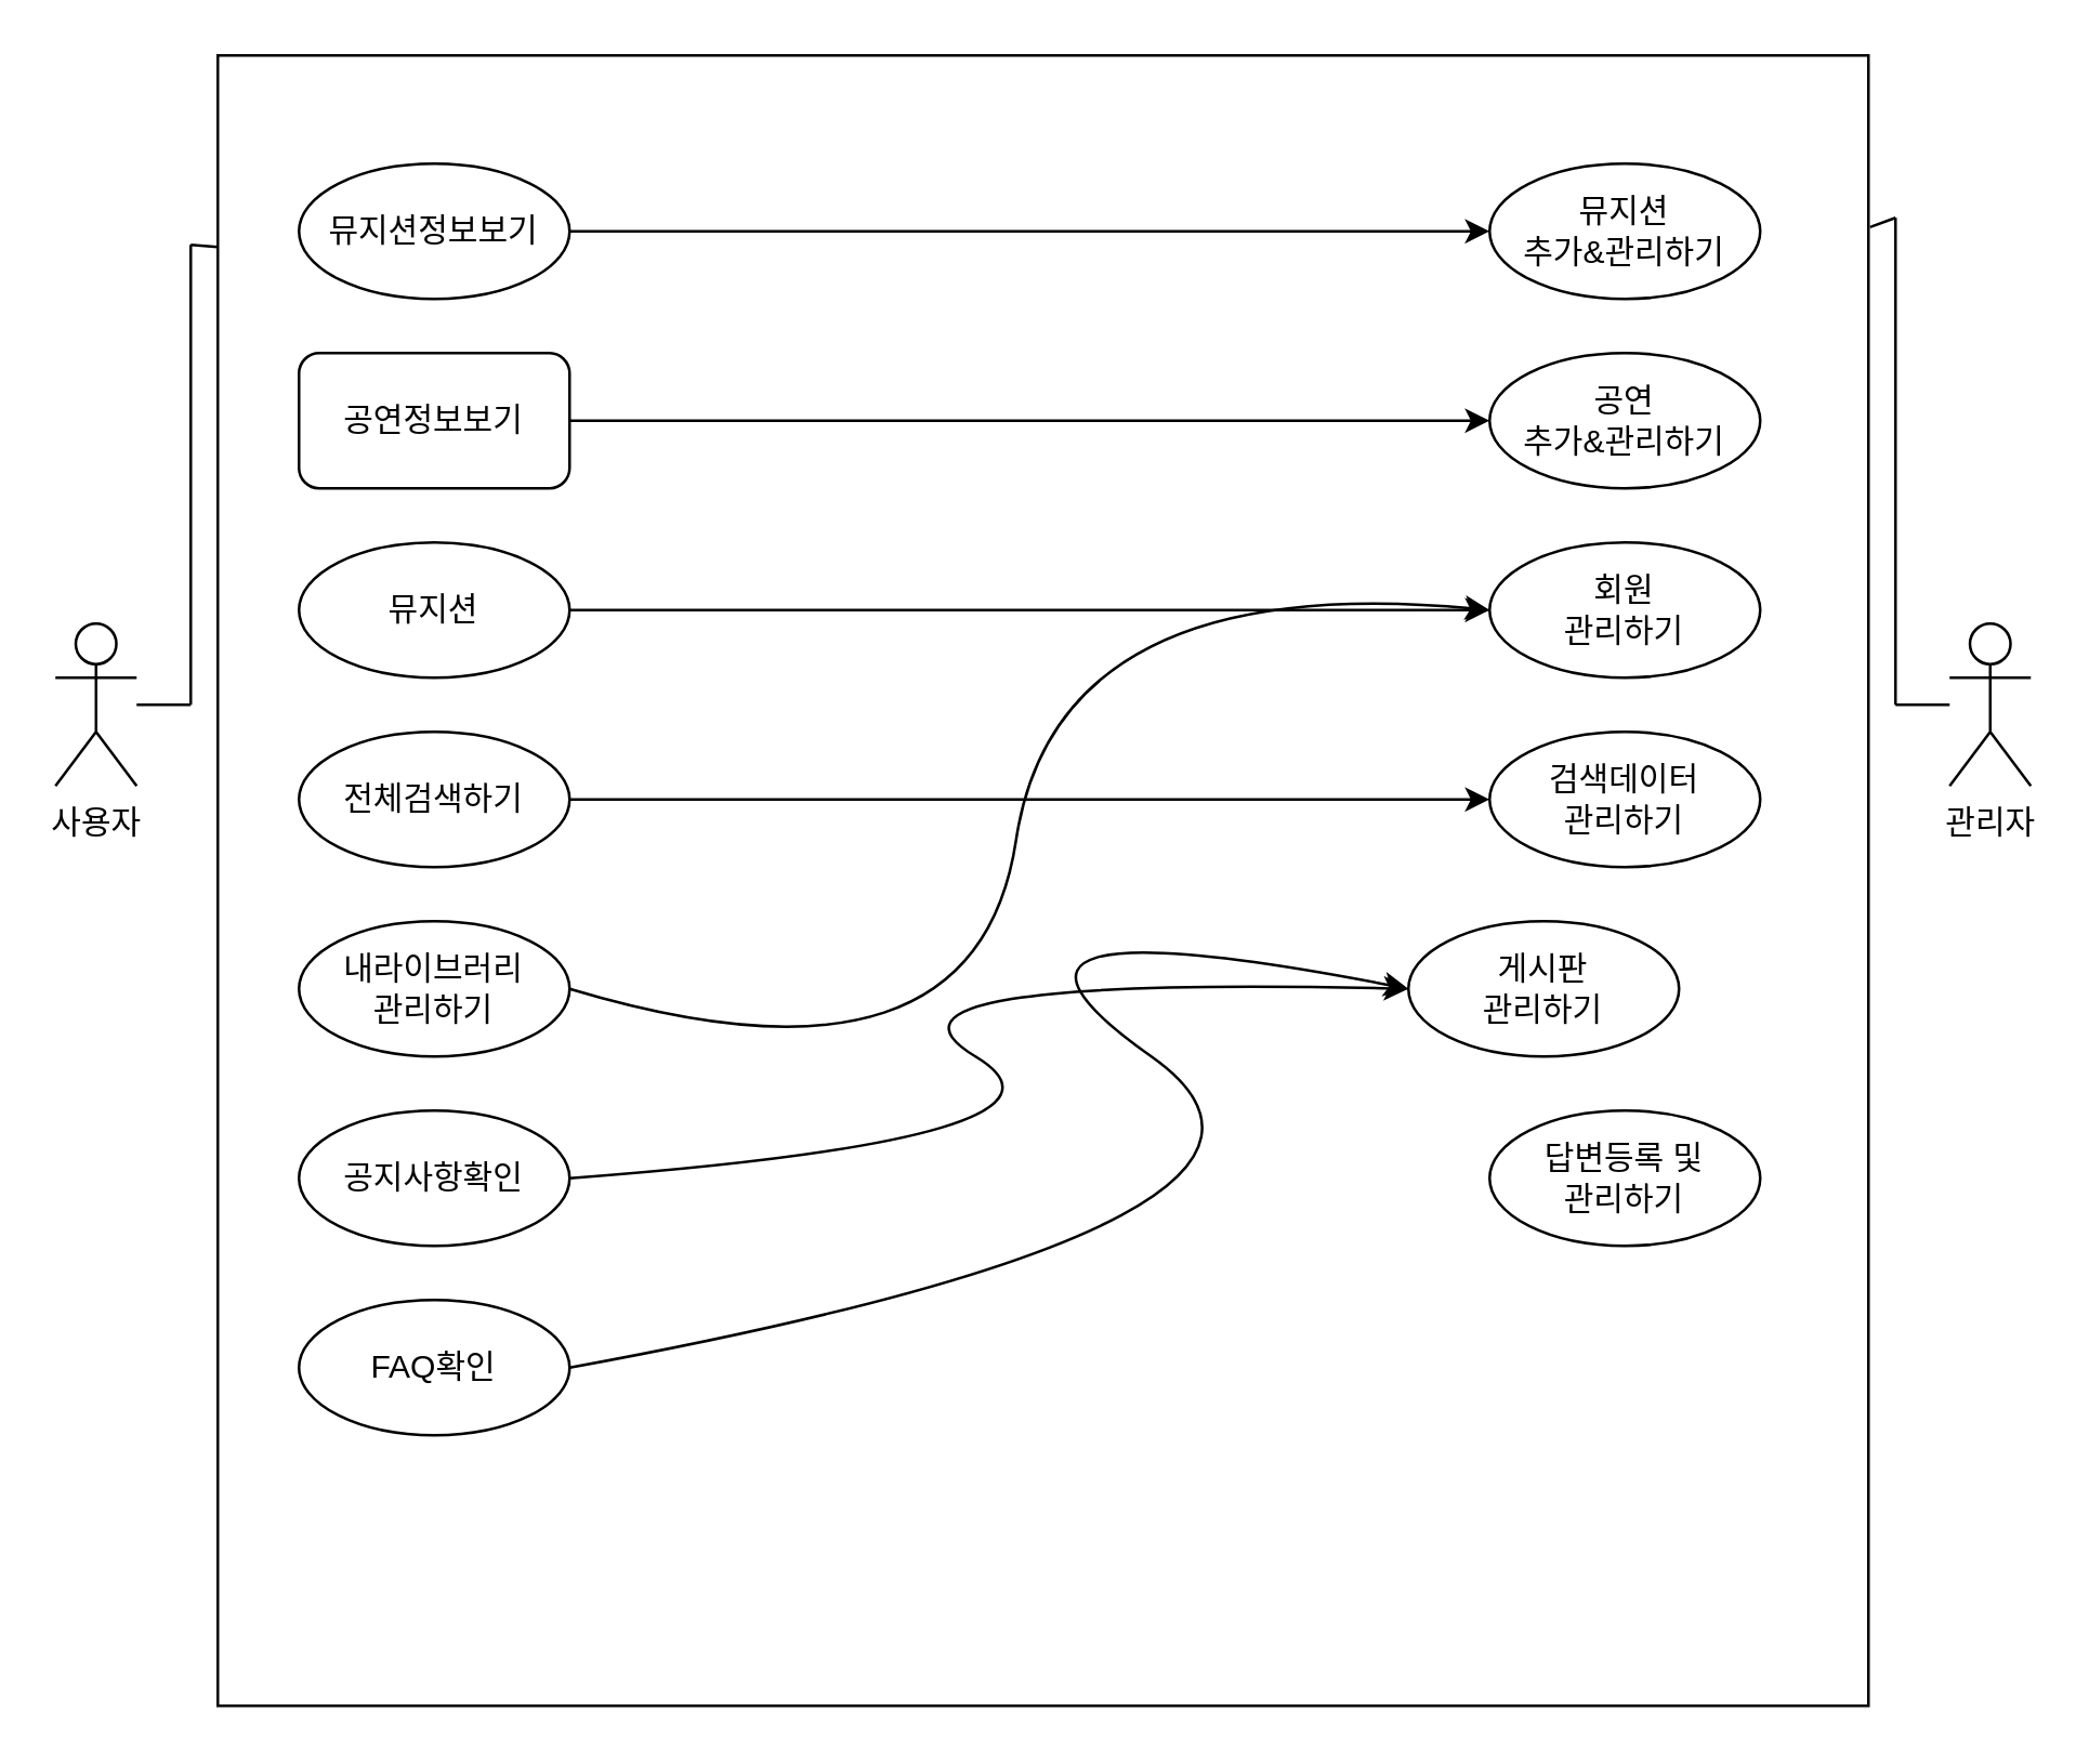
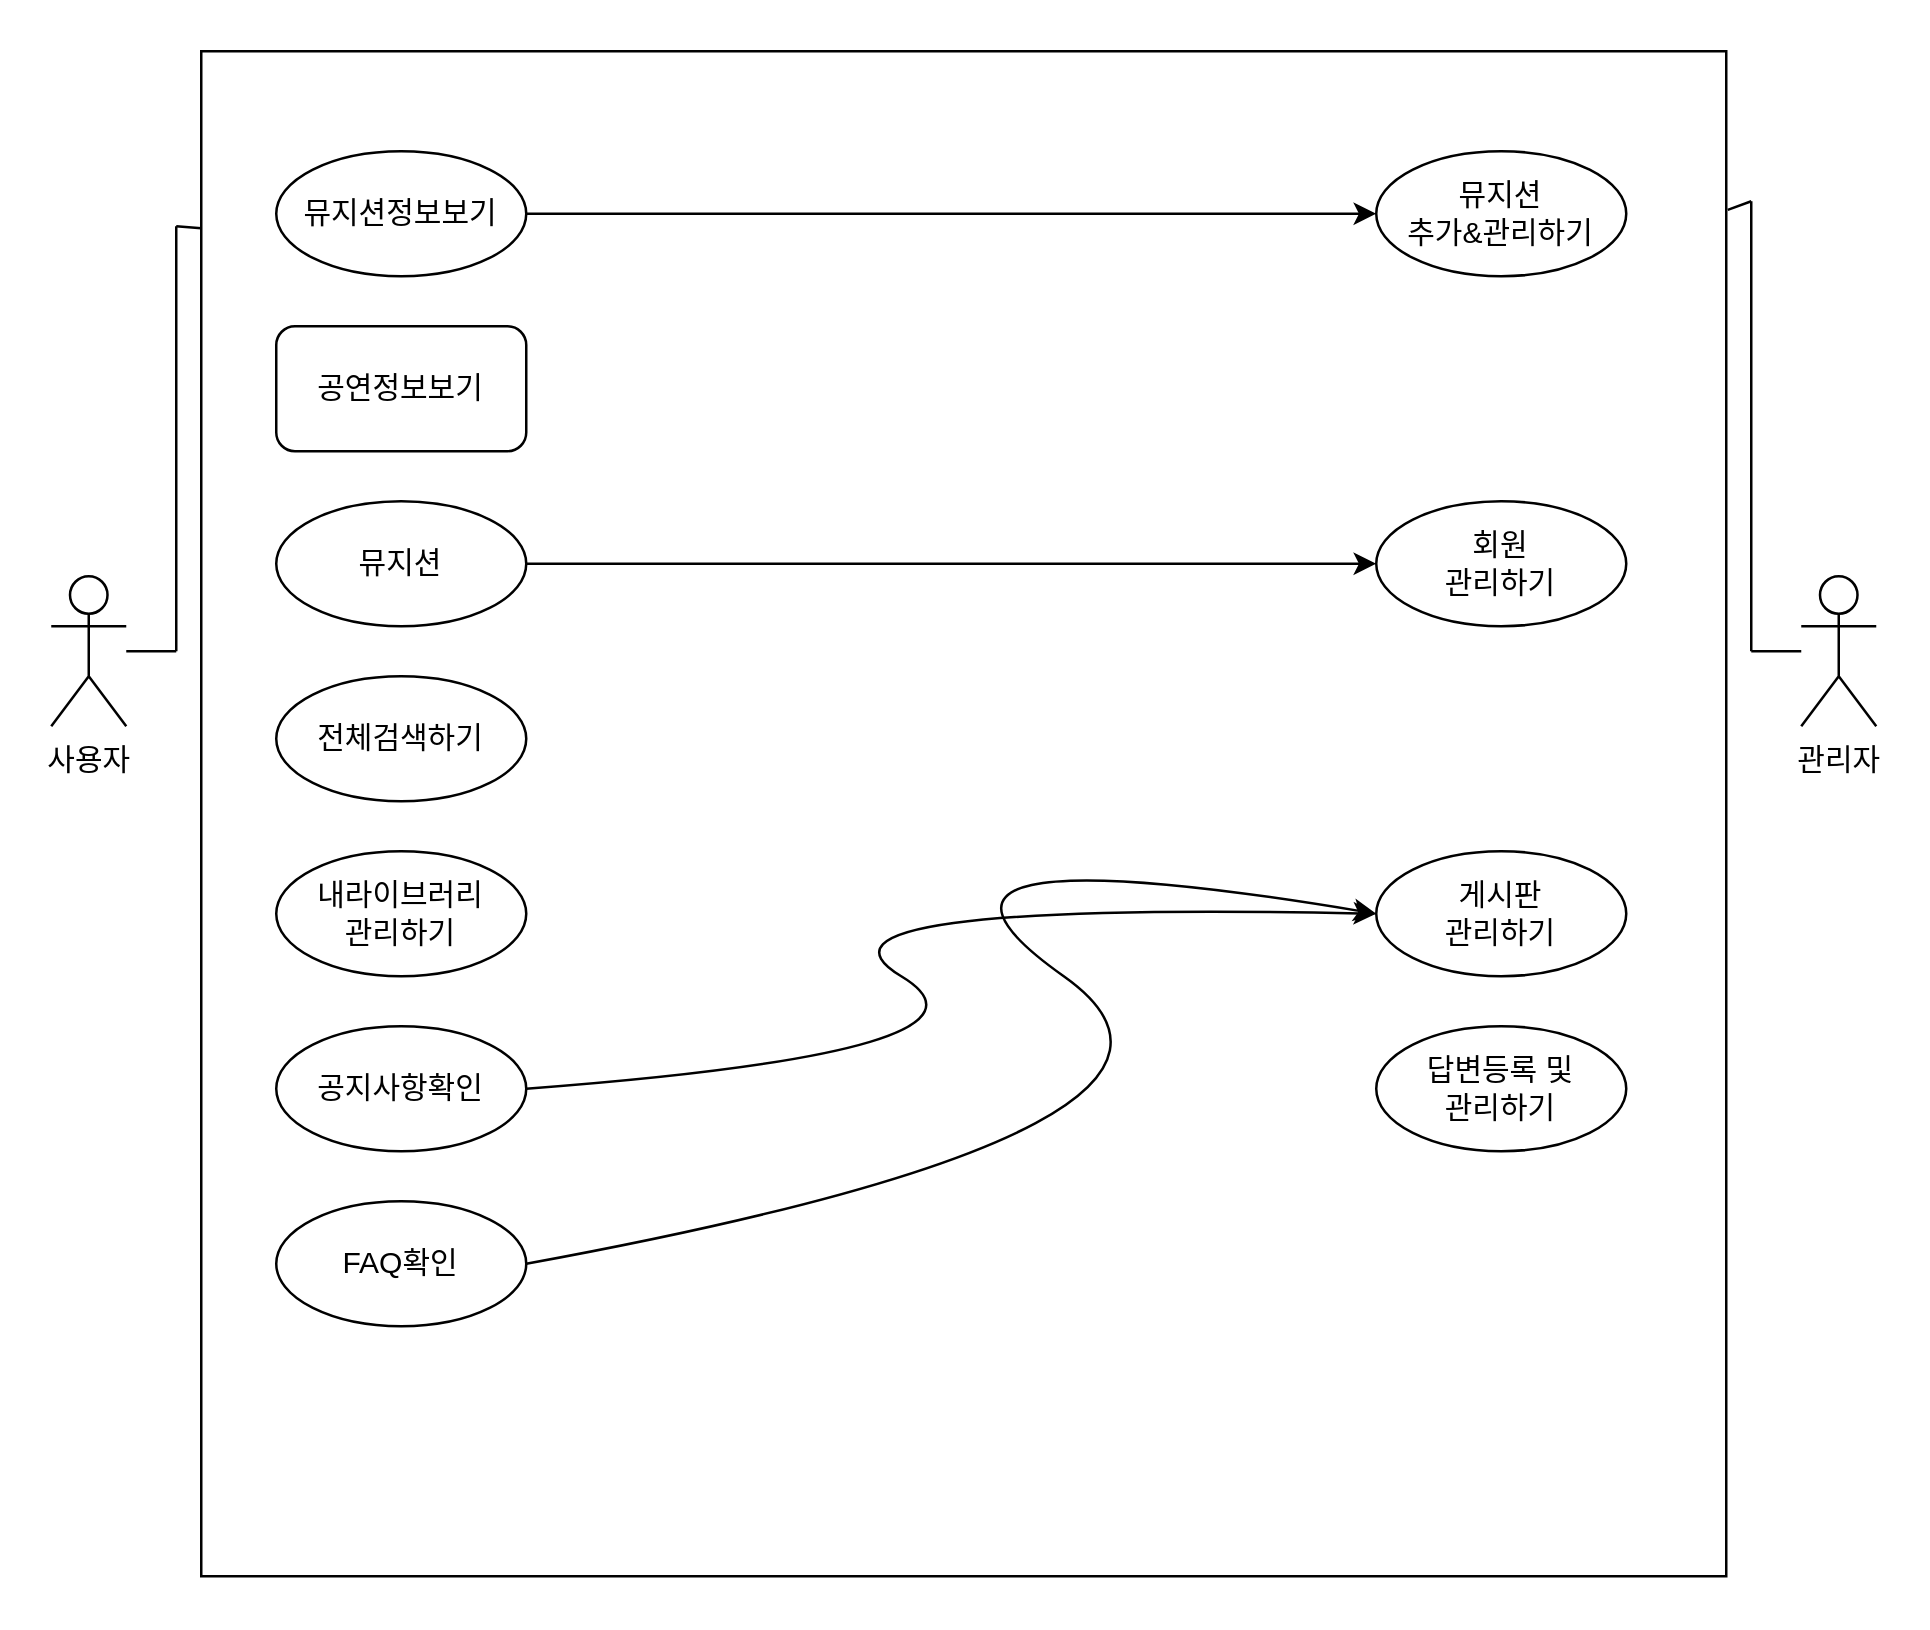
- <mxCell id="18" value="" style="endArrow=classic;html=1;rounded=0;exitX=1;exitY=0.5;exitDx=0;exitDy=0;entryX=0;entryY=0.5;entryDx=0;entryDy=0;" edge="1" parent="1" source="6" target="13"><mxGeometry width="50" height="50" relative="1" as="geometry"><mxPoint x="310" y="410" as="sourcePoint" /><mxPoint x="360" y="360" as="targetPoint" /></mxGeometry></mxCell>
- <mxCell id="13" value="공연&lt;br&gt;추가&amp;amp;관리하기" style="ellipse;whiteSpace=wrap;html=1;" vertex="1" parent="1"><mxGeometry x="550" y="130" width="100" height="50" as="geometry" /></mxCell>
- <mxCell id="20" value="" style="endArrow=classic;html=1;rounded=0;exitX=1;exitY=0.5;exitDx=0;exitDy=0;entryX=0;entryY=0.5;entryDx=0;entryDy=0;" edge="1" parent="1" source="8" target="15"><mxGeometry width="50" height="50" relative="1" as="geometry"><mxPoint x="310" y="410" as="sourcePoint" /><mxPoint x="360" y="360" as="targetPoint" /></mxGeometry></mxCell>
- <mxCell id="15" value="검색데이터&lt;br&gt;관리하기" style="ellipse;whiteSpace=wrap;html=1;" vertex="1" parent="1"><mxGeometry x="550" y="270" width="100" height="50" as="geometry" /></mxCell>
- <mxCell id="16" value="게시판&lt;br&gt;관리하기" style="ellipse;whiteSpace=wrap;html=1;" vertex="1" parent="1"><mxGeometry x="520" y="340" width="100" height="50" as="geometry" /></mxCell>
+ <mxCell id="16" value="게시판&lt;br&gt;관리하기" style="ellipse;whiteSpace=wrap;html=1;" vertex="1" parent="1"><mxGeometry x="550" y="340" width="100" height="50" as="geometry" /></mxCell>
- <mxCell id="21" value="" style="curved=1;endArrow=classic;html=1;rounded=0;exitX=1;exitY=0.5;exitDx=0;exitDy=0;entryX=0;entryY=0.5;entryDx=0;entryDy=0;" edge="1" parent="1" source="9" target="14"><mxGeometry width="50" height="50" relative="1" as="geometry"><mxPoint x="310" y="410" as="sourcePoint" /><mxPoint x="360" y="360" as="targetPoint" /><Array as="points"><mxPoint x="360" y="410" /><mxPoint x="390" y="210" /></Array></mxGeometry></mxCell>
